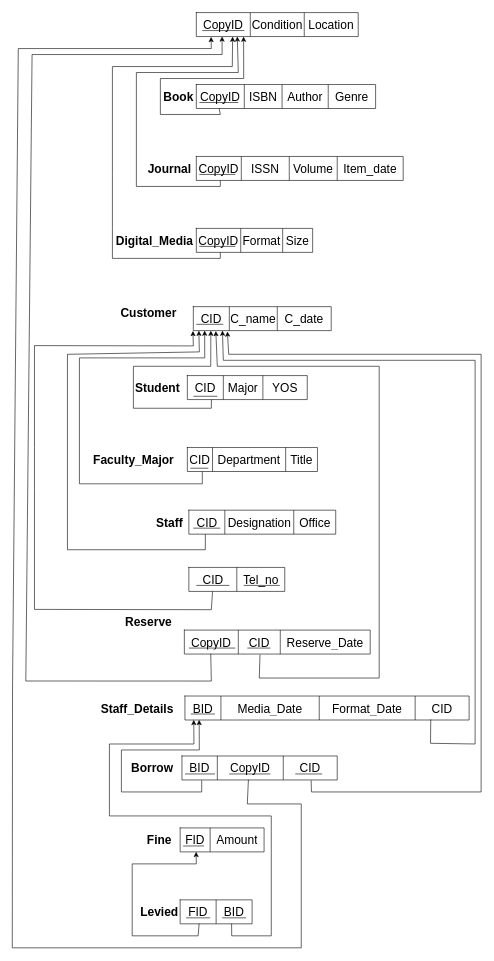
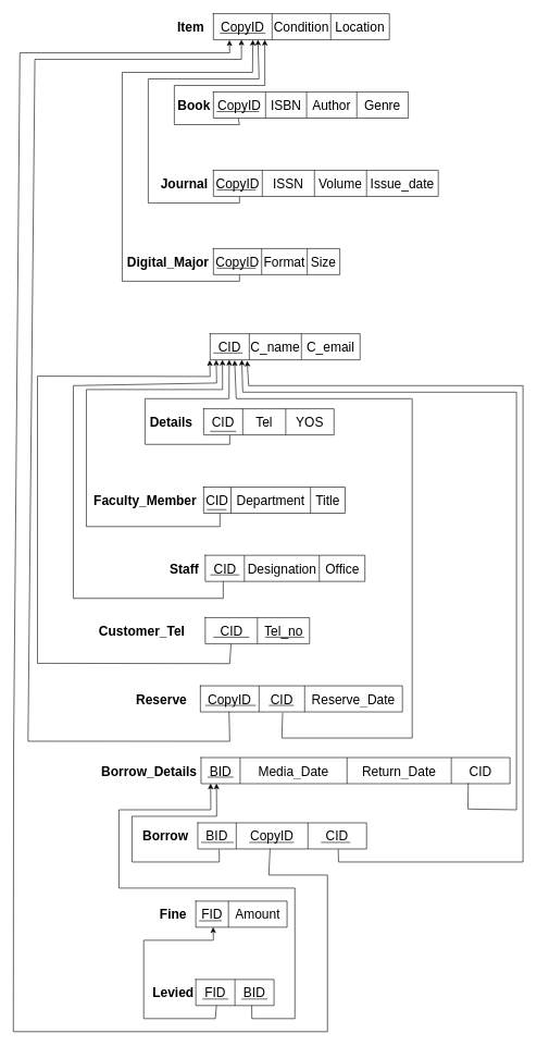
+ <mxCell id="24" value="&lt;b&gt;Item&lt;/b&gt;" style="text;html=1;align=center;verticalAlign=middle;resizable=0;points=[];autosize=1;strokeColor=none;fillColor=none;fontSize=20;" parent="1" vertex="1"><mxGeometry x="262" y="20" width="60" height="40" as="geometry" /></mxCell>
- <mxCell id="23" value="Item_date" style="shape=partialRectangle;html=1;whiteSpace=wrap;connectable=0;strokeColor=inherit;overflow=hidden;fillColor=none;top=0;left=0;bottom=0;right=0;pointerEvents=1;fontSize=20;" parent="19" vertex="1"><mxGeometry x="235" width="110" height="40" as="geometry"><mxRectangle width="110" height="40" as="alternateBounds" /></mxGeometry></mxCell>
+ <mxCell id="23" value="Issue_date" style="shape=partialRectangle;html=1;whiteSpace=wrap;connectable=0;strokeColor=inherit;overflow=hidden;fillColor=none;top=0;left=0;bottom=0;right=0;pointerEvents=1;fontSize=20;" parent="19" vertex="1"><mxGeometry x="235" width="110" height="40" as="geometry"><mxRectangle width="110" height="40" as="alternateBounds" /></mxGeometry></mxCell>
- <mxCell id="27" value="&lt;b&gt;Digital_Media&lt;/b&gt;" style="text;html=1;align=center;verticalAlign=middle;resizable=0;points=[];autosize=1;strokeColor=none;fillColor=none;fontSize=20;" parent="1" vertex="1"><mxGeometry x="182" y="380" width="150" height="40" as="geometry" /></mxCell>
+ <mxCell id="27" value="&lt;b&gt;Digital_Major&lt;/b&gt;" style="text;html=1;align=center;verticalAlign=middle;resizable=0;points=[];autosize=1;strokeColor=none;fillColor=none;fontSize=20;" parent="1" vertex="1"><mxGeometry x="182" y="380" width="150" height="40" as="geometry" /></mxCell>
- <mxCell id="55" value="&lt;b&gt;Customer&lt;/b&gt;" style="text;html=1;align=center;verticalAlign=middle;resizable=0;points=[];autosize=1;strokeColor=none;fillColor=none;fontSize=20;" parent="1" vertex="1"><mxGeometry x="212" y="500" width="70" height="40" as="geometry" /></mxCell>
- <mxCell id="39" value="C_date" style="shape=partialRectangle;html=1;whiteSpace=wrap;connectable=0;strokeColor=inherit;overflow=hidden;fillColor=none;top=0;left=0;bottom=0;right=0;pointerEvents=1;fontSize=20;" parent="36" vertex="1"><mxGeometry x="140" width="90" height="40" as="geometry"><mxRectangle width="90" height="40" as="alternateBounds" /></mxGeometry></mxCell>
+ <mxCell id="39" value="C_email" style="shape=partialRectangle;html=1;whiteSpace=wrap;connectable=0;strokeColor=inherit;overflow=hidden;fillColor=none;top=0;left=0;bottom=0;right=0;pointerEvents=1;fontSize=20;" parent="36" vertex="1"><mxGeometry x="140" width="90" height="40" as="geometry"><mxRectangle width="90" height="40" as="alternateBounds" /></mxGeometry></mxCell>
- <mxCell id="56" value="&lt;b&gt;Student&lt;/b&gt;" style="text;html=1;align=center;verticalAlign=middle;resizable=0;points=[];autosize=1;strokeColor=none;fillColor=none;fontSize=20;" parent="1" vertex="1"><mxGeometry x="212" y="625.5" width="100" height="40" as="geometry" /></mxCell>
+ <mxCell id="56" value="&lt;b&gt;Details&lt;/b&gt;" style="text;html=1;align=center;verticalAlign=middle;resizable=0;points=[];autosize=1;strokeColor=none;fillColor=none;fontSize=20;" parent="1" vertex="1"><mxGeometry x="212" y="625.5" width="100" height="40" as="geometry" /></mxCell>
- <mxCell id="43" value="Major" style="shape=partialRectangle;html=1;whiteSpace=wrap;connectable=0;strokeColor=inherit;overflow=hidden;fillColor=none;top=0;left=0;bottom=0;right=0;pointerEvents=1;fontSize=20;" parent="41" vertex="1"><mxGeometry x="60" width="66" height="40" as="geometry"><mxRectangle width="66" height="40" as="alternateBounds" /></mxGeometry></mxCell>
+ <mxCell id="43" value="Tel" style="shape=partialRectangle;html=1;whiteSpace=wrap;connectable=0;strokeColor=inherit;overflow=hidden;fillColor=none;top=0;left=0;bottom=0;right=0;pointerEvents=1;fontSize=20;" parent="41" vertex="1"><mxGeometry x="60" width="66" height="40" as="geometry"><mxRectangle width="66" height="40" as="alternateBounds" /></mxGeometry></mxCell>
- <mxCell id="58" value="&lt;b&gt;Faculty_Major&lt;/b&gt;" style="text;html=1;align=center;verticalAlign=middle;resizable=0;points=[];autosize=1;strokeColor=none;fillColor=none;fontSize=20;" parent="1" vertex="1"><mxGeometry x="132" y="745.5" width="180" height="40" as="geometry" /></mxCell>
+ <mxCell id="58" value="&lt;b&gt;Faculty_Member&lt;/b&gt;" style="text;html=1;align=center;verticalAlign=middle;resizable=0;points=[];autosize=1;strokeColor=none;fillColor=none;fontSize=20;" parent="1" vertex="1"><mxGeometry x="132" y="745.5" width="180" height="40" as="geometry" /></mxCell>
+ <mxCell id="63" value="&lt;b&gt;Customer_Tel&lt;/b&gt;" style="text;html=1;align=center;verticalAlign=middle;resizable=0;points=[];autosize=1;strokeColor=none;fillColor=none;fontSize=20;" parent="1" vertex="1"><mxGeometry x="162" y="945.5" width="110" height="40" as="geometry" /></mxCell>
- <mxCell id="73" value="&lt;b&gt;Reserve&lt;/b&gt;" style="text;html=1;align=center;verticalAlign=middle;resizable=0;points=[];autosize=1;strokeColor=none;fillColor=none;fontSize=20;" parent="1" vertex="1"><mxGeometry x="197" y="1015" width="100" height="40" as="geometry" /></mxCell>
+ <mxCell id="73" value="&lt;b&gt;Reserve&lt;/b&gt;" style="text;html=1;align=center;verticalAlign=middle;resizable=0;points=[];autosize=1;strokeColor=none;fillColor=none;fontSize=20;" parent="1" vertex="1"><mxGeometry x="197" y="1050" width="100" height="40" as="geometry" /></mxCell>
- <mxCell id="98" value="&lt;b&gt;Staff_Details&lt;/b&gt;" style="text;html=1;align=center;verticalAlign=middle;resizable=0;points=[];autosize=1;strokeColor=none;fillColor=none;fontSize=20;" parent="1" vertex="1"><mxGeometry x="143" y="1160" width="170" height="40" as="geometry" /></mxCell>
+ <mxCell id="98" value="&lt;b&gt;Borrow_Details&lt;/b&gt;" style="text;html=1;align=center;verticalAlign=middle;resizable=0;points=[];autosize=1;strokeColor=none;fillColor=none;fontSize=20;" parent="1" vertex="1"><mxGeometry x="143" y="1160" width="170" height="40" as="geometry" /></mxCell>
- <mxCell id="96" value="Format_Date" style="shape=partialRectangle;html=1;whiteSpace=wrap;connectable=0;strokeColor=inherit;overflow=hidden;fillColor=none;top=0;left=0;bottom=0;right=0;pointerEvents=1;fontSize=20;" parent="93" vertex="1"><mxGeometry x="224" width="160" height="40" as="geometry"><mxRectangle width="160" height="40" as="alternateBounds" /></mxGeometry></mxCell>
+ <mxCell id="96" value="Return_Date" style="shape=partialRectangle;html=1;whiteSpace=wrap;connectable=0;strokeColor=inherit;overflow=hidden;fillColor=none;top=0;left=0;bottom=0;right=0;pointerEvents=1;fontSize=20;" parent="93" vertex="1"><mxGeometry x="224" width="160" height="40" as="geometry"><mxRectangle width="160" height="40" as="alternateBounds" /></mxGeometry></mxCell>
